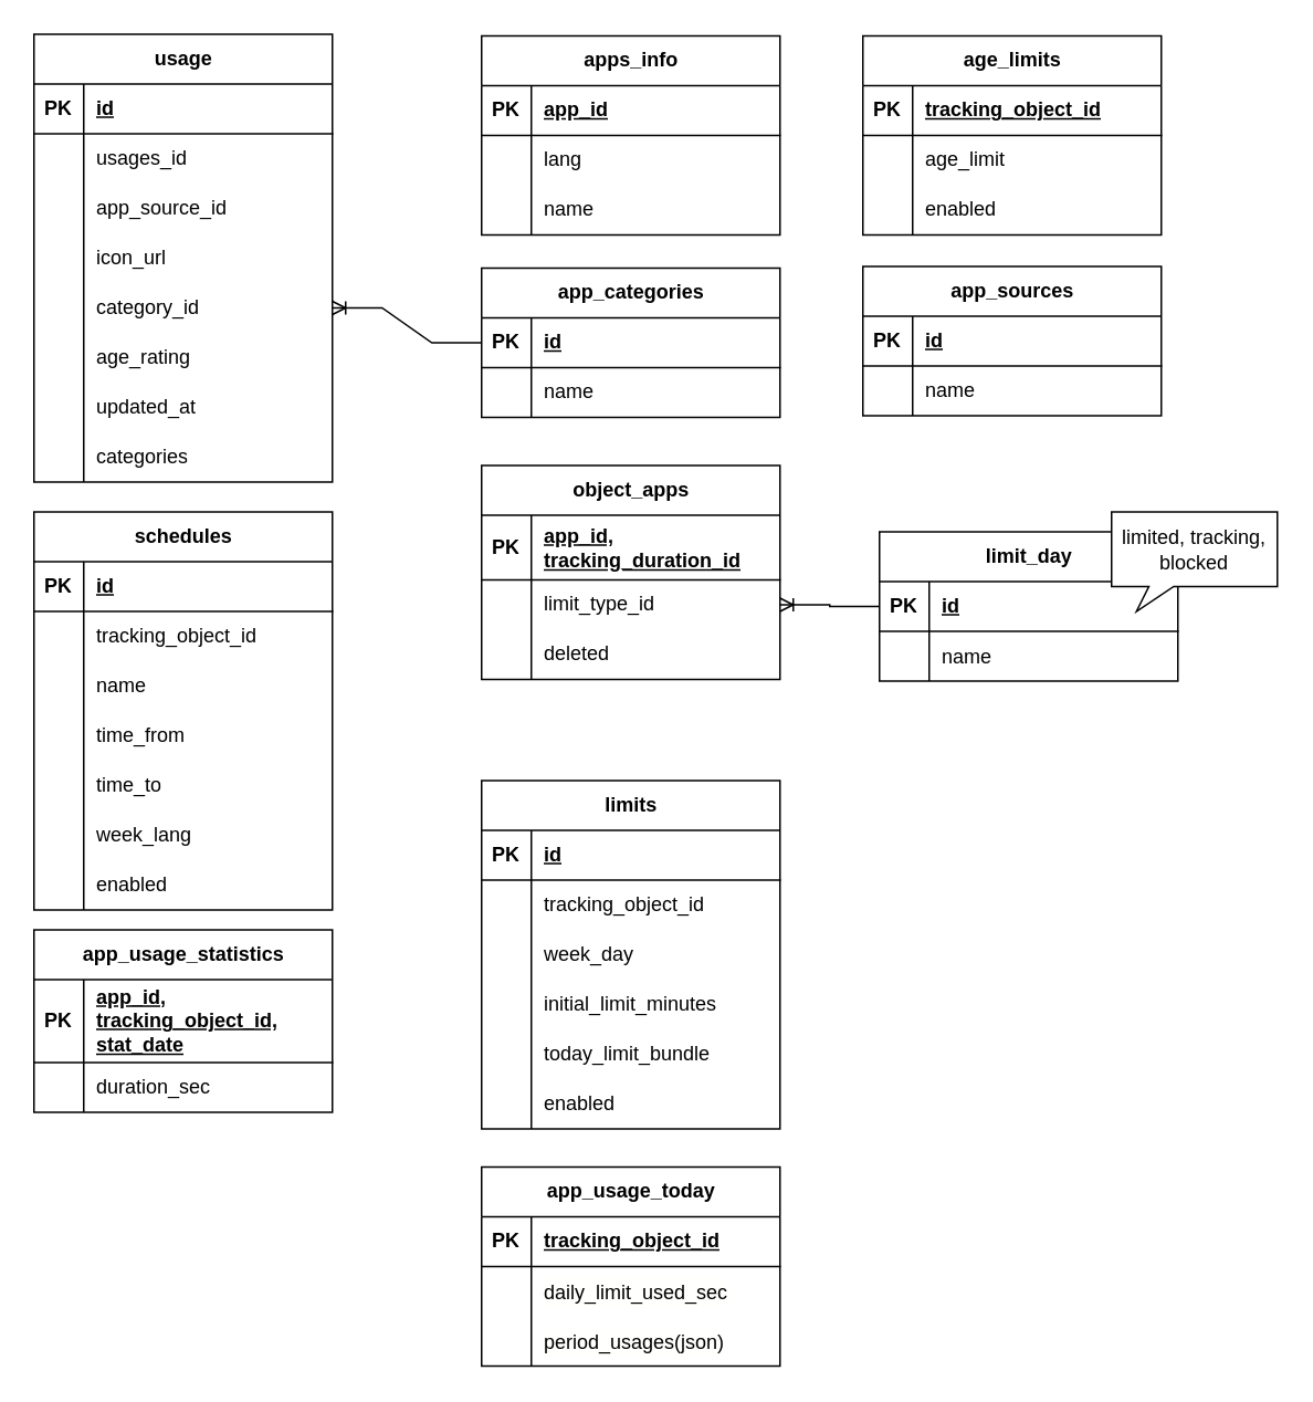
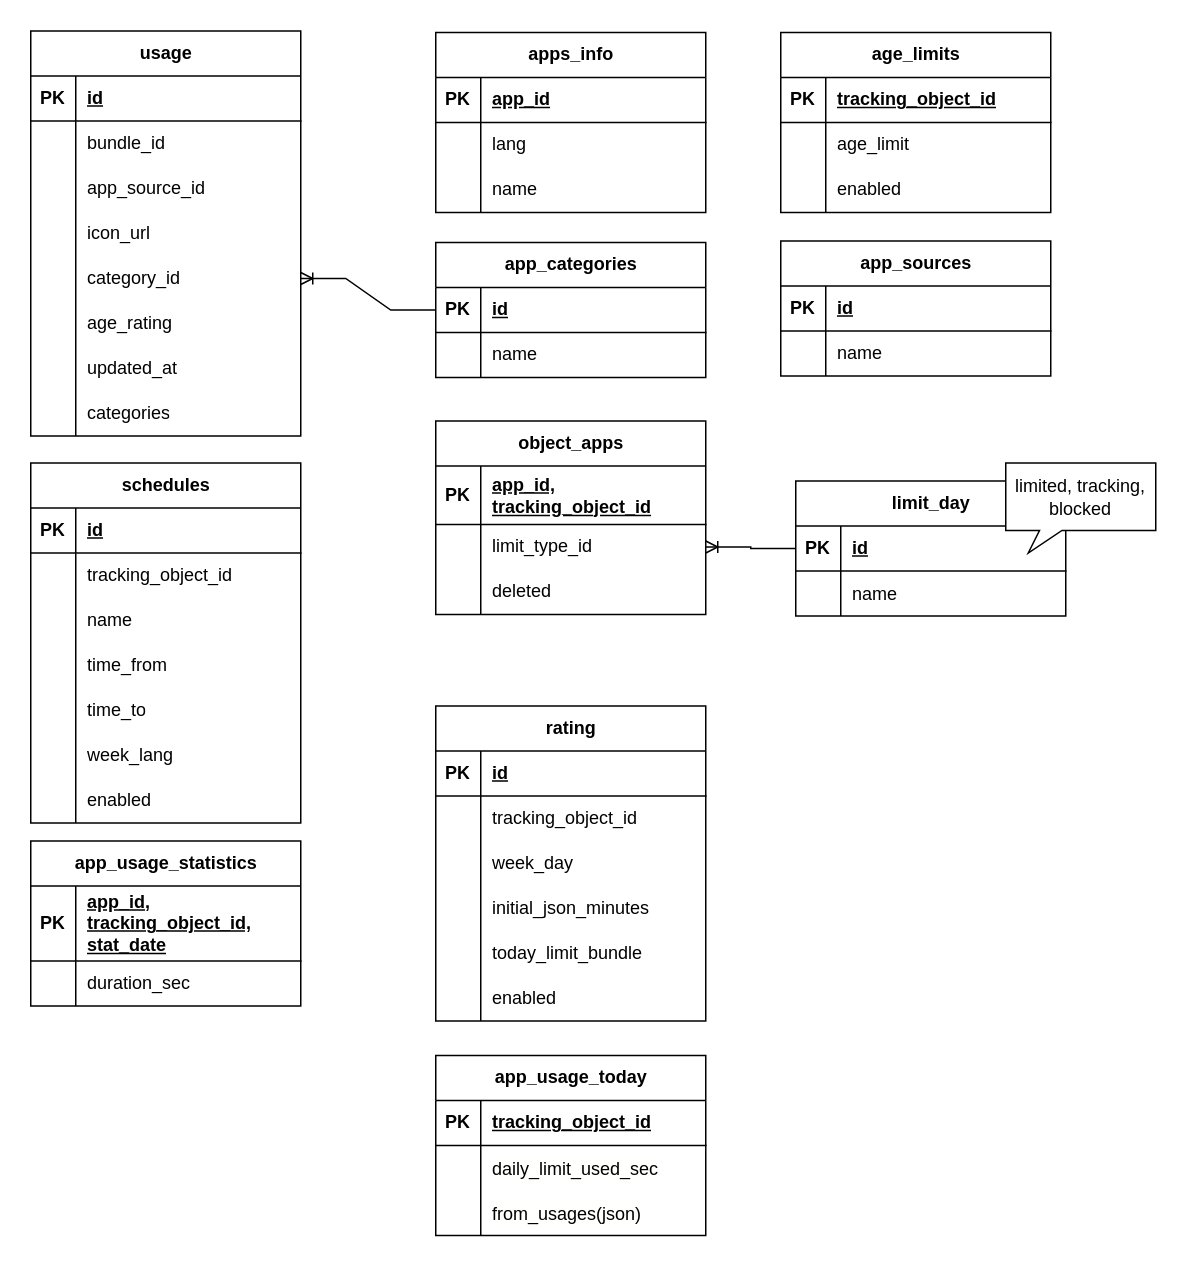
- <mxCell id="8" value="usages_id" style="shape=partialRectangle;connectable=0;fillColor=none;top=0;left=0;bottom=0;right=0;align=left;spacingLeft=6;overflow=hidden;whiteSpace=wrap;html=1;" parent="6" vertex="1"><mxGeometry x="30" width="150" height="30" as="geometry"><mxRectangle width="150" height="30" as="alternateBounds" /></mxGeometry></mxCell>
+ <mxCell id="8" value="bundle_id" style="shape=partialRectangle;connectable=0;fillColor=none;top=0;left=0;bottom=0;right=0;align=left;spacingLeft=6;overflow=hidden;whiteSpace=wrap;html=1;" parent="6" vertex="1"><mxGeometry x="30" width="150" height="30" as="geometry"><mxRectangle width="150" height="30" as="alternateBounds" /></mxGeometry></mxCell>
- <mxCell id="57" value="app_id, tracking_duration_id" style="shape=partialRectangle;connectable=0;fillColor=none;top=0;left=0;bottom=0;right=0;align=left;spacingLeft=6;fontStyle=5;overflow=hidden;whiteSpace=wrap;html=1;" vertex="1" parent="55"><mxGeometry x="30" width="150" height="39" as="geometry"><mxRectangle width="150" height="39" as="alternateBounds" /></mxGeometry></mxCell>
+ <mxCell id="57" value="app_id, tracking_object_id" style="shape=partialRectangle;connectable=0;fillColor=none;top=0;left=0;bottom=0;right=0;align=left;spacingLeft=6;fontStyle=5;overflow=hidden;whiteSpace=wrap;html=1;" vertex="1" parent="55"><mxGeometry x="30" width="150" height="39" as="geometry"><mxRectangle width="150" height="39" as="alternateBounds" /></mxGeometry></mxCell>
- <mxCell id="35" value="limits" style="shape=table;startSize=30;container=1;collapsible=1;childLayout=tableLayout;fixedRows=1;rowLines=0;fontStyle=1;align=center;resizeLast=1;html=1;" vertex="1" parent="1"><mxGeometry x="290" y="470" width="180" height="210" as="geometry" /></mxCell>
+ <mxCell id="35" value="rating" style="shape=table;startSize=30;container=1;collapsible=1;childLayout=tableLayout;fixedRows=1;rowLines=0;fontStyle=1;align=center;resizeLast=1;html=1;" vertex="1" parent="1"><mxGeometry x="290" y="470" width="180" height="210" as="geometry" /></mxCell>
- <mxCell id="47" value="initial_limit_minutes" style="shape=partialRectangle;connectable=0;fillColor=none;top=0;left=0;bottom=0;right=0;align=left;spacingLeft=6;overflow=hidden;whiteSpace=wrap;html=1;" vertex="1" parent="45"><mxGeometry x="30" width="150" height="30" as="geometry"><mxRectangle width="150" height="30" as="alternateBounds" /></mxGeometry></mxCell>
+ <mxCell id="47" value="initial_json_minutes" style="shape=partialRectangle;connectable=0;fillColor=none;top=0;left=0;bottom=0;right=0;align=left;spacingLeft=6;overflow=hidden;whiteSpace=wrap;html=1;" vertex="1" parent="45"><mxGeometry x="30" width="150" height="30" as="geometry"><mxRectangle width="150" height="30" as="alternateBounds" /></mxGeometry></mxCell>
- <mxCell id="103" value="&lt;div style=&quot;background-color: rgb(255, 255, 254); line-height: 18px;&quot;&gt;period_usages(json)&lt;/div&gt;" style="shape=partialRectangle;connectable=0;fillColor=none;top=0;left=0;bottom=0;right=0;align=left;spacingLeft=6;overflow=hidden;whiteSpace=wrap;html=1;" vertex="1" parent="101"><mxGeometry x="30" width="150" height="30" as="geometry"><mxRectangle width="150" height="30" as="alternateBounds" /></mxGeometry></mxCell>
+ <mxCell id="103" value="&lt;div style=&quot;background-color: rgb(255, 255, 254); line-height: 18px;&quot;&gt;from_usages(json)&lt;/div&gt;" style="shape=partialRectangle;connectable=0;fillColor=none;top=0;left=0;bottom=0;right=0;align=left;spacingLeft=6;overflow=hidden;whiteSpace=wrap;html=1;" vertex="1" parent="101"><mxGeometry x="30" width="150" height="30" as="geometry"><mxRectangle width="150" height="30" as="alternateBounds" /></mxGeometry></mxCell>
